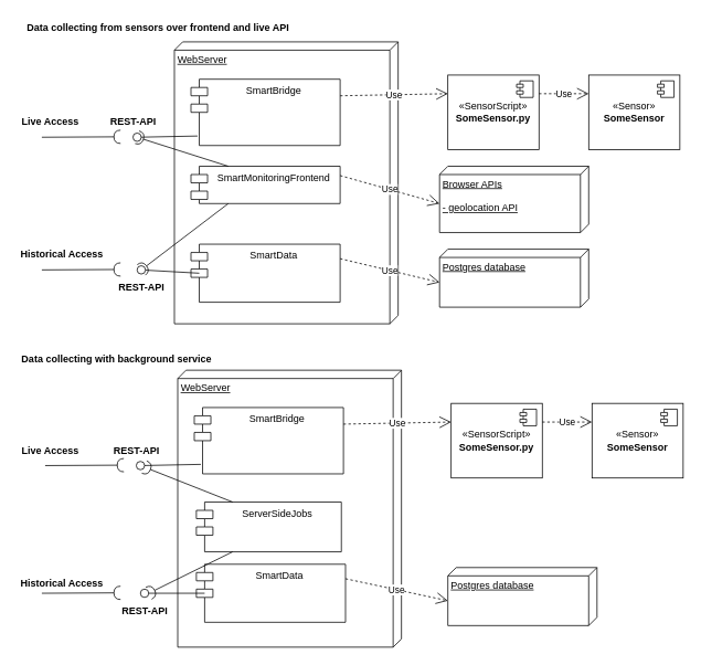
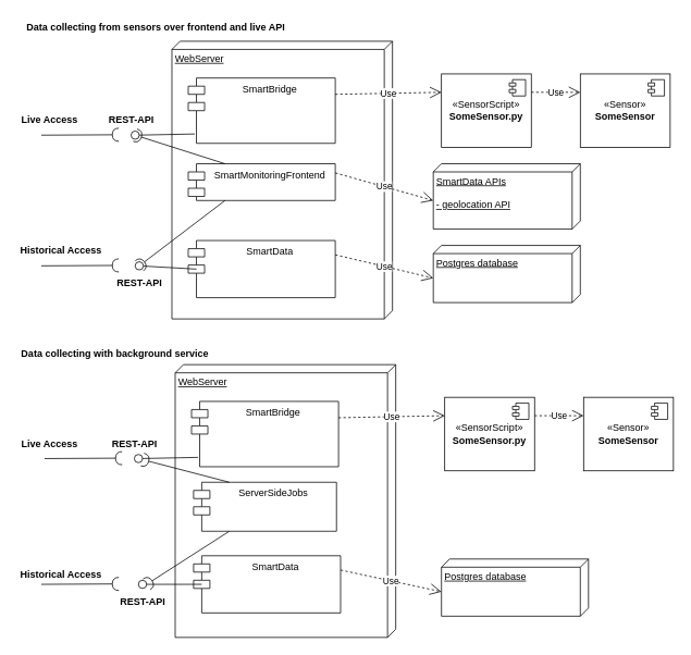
- <mxCell id="52" value="Browser APIs&lt;br&gt;&lt;br&gt;- geolocation API" style="verticalAlign=top;align=left;spacingTop=8;spacingLeft=2;spacingRight=12;shape=cube;size=10;direction=south;fontStyle=4;html=1;whiteSpace=wrap;" vertex="1" parent="1"><mxGeometry x="530" y="200" width="180" height="80" as="geometry" /></mxCell>
+ <mxCell id="52" value="SmartData APIs&lt;br&gt;&lt;br&gt;- geolocation API" style="verticalAlign=top;align=left;spacingTop=8;spacingLeft=2;spacingRight=12;shape=cube;size=10;direction=south;fontStyle=4;html=1;whiteSpace=wrap;" vertex="1" parent="1"><mxGeometry x="530" y="200" width="180" height="80" as="geometry" /></mxCell>
- <mxCell id="44" value="ServerSideJobs" style="shape=module;align=left;spacingLeft=20;align=center;verticalAlign=top;whiteSpace=wrap;html=1;" vertex="1" parent="1"><mxGeometry x="236.5" y="605" width="175" height="60" as="geometry" /></mxCell>
+ <mxCell id="44" value="ServerSideJobs" style="shape=module;align=left;spacingLeft=20;align=center;verticalAlign=top;whiteSpace=wrap;html=1;" vertex="1" parent="1"><mxGeometry x="236.5" y="590" width="175" height="60" as="geometry" /></mxCell>
